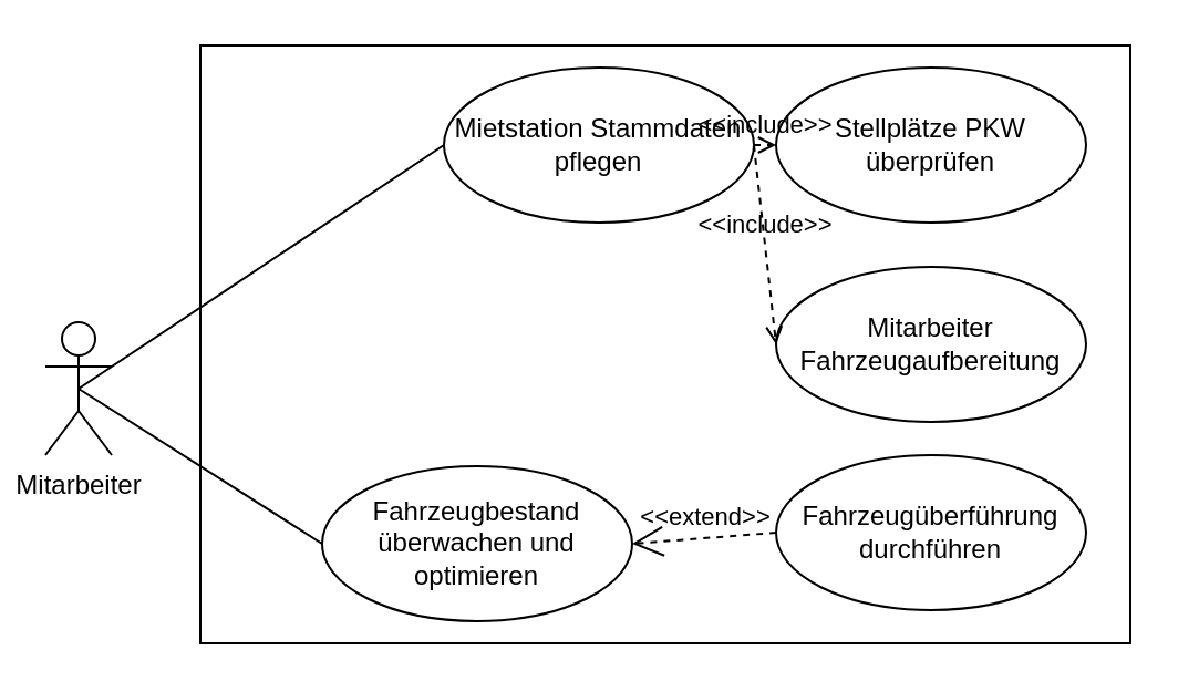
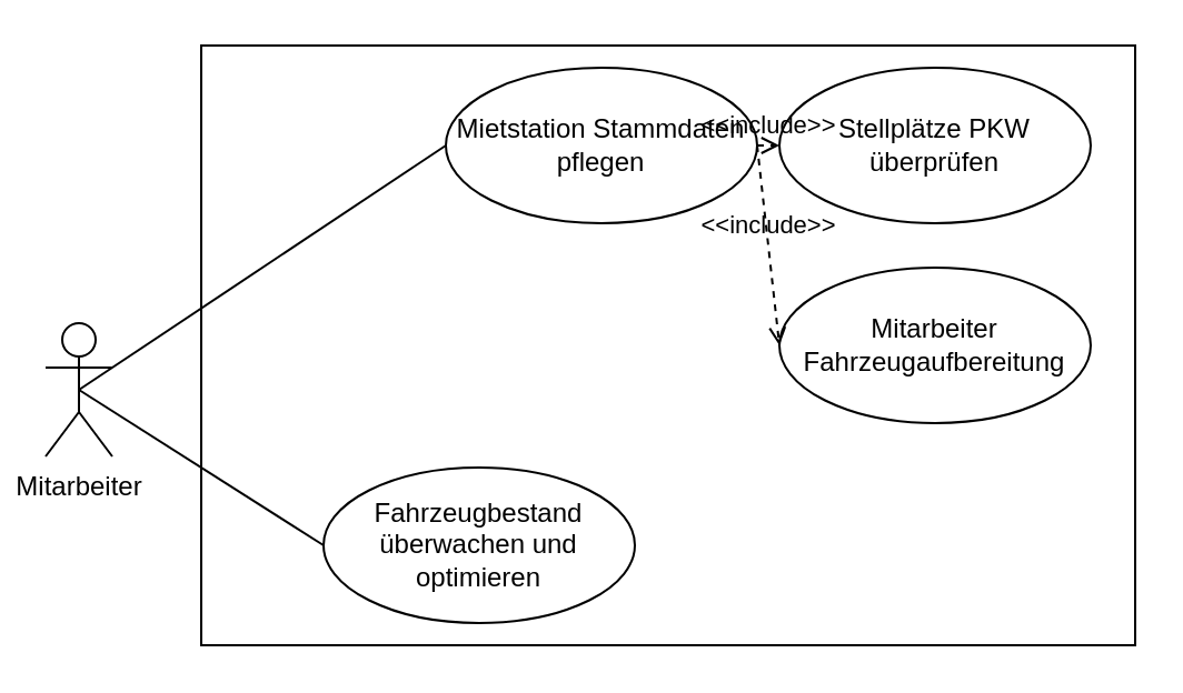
- <mxCell id="5" value="Fahrzeugüberführung durchführen" style="ellipse;whiteSpace=wrap;html=1;" parent="1" vertex="1"><mxGeometry x="350" y="205" width="140" height="70" as="geometry" /></mxCell>
- <mxCell id="9" value="&amp;lt;&amp;lt;extend&amp;gt;&amp;gt;" style="edgeStyle=none;html=1;startArrow=open;endArrow=none;startSize=12;verticalAlign=bottom;dashed=1;labelBackgroundColor=none;rounded=0;exitX=1;exitY=0.5;exitDx=0;exitDy=0;entryX=0;entryY=0.5;entryDx=0;entryDy=0;" parent="1" source="4" target="5" edge="1"><mxGeometry width="160" relative="1" as="geometry"><mxPoint x="310" y="190" as="sourcePoint" /><mxPoint x="470" y="190" as="targetPoint" /></mxGeometry></mxCell>
